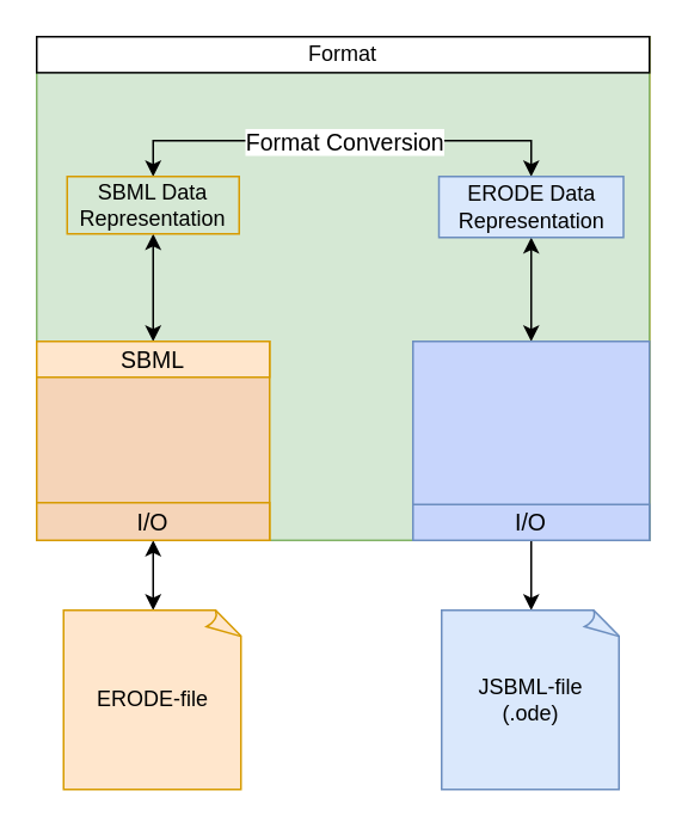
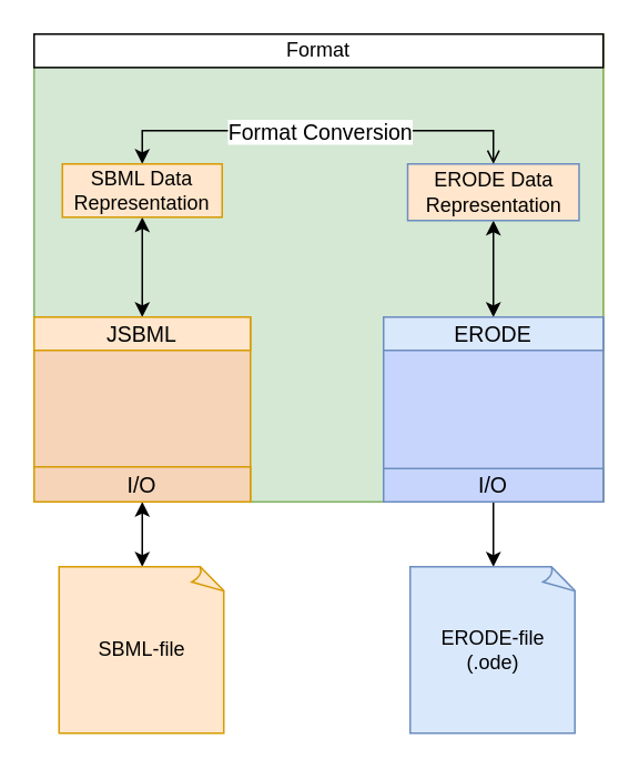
- <mxCell id="13" style="edgeStyle=orthogonalEdgeStyle;rounded=0;orthogonalLoop=1;jettySize=auto;html=1;startArrow=classic;startFill=1;entryX=0.5;entryY=0;entryDx=0;entryDy=0;" parent="6" source="15" target="16" edge="1"><mxGeometry relative="1" as="geometry"><mxPoint x="276" y="70" as="targetPoint" /><Array as="points"><mxPoint x="65" y="58" /><mxPoint x="276" y="58" /></Array></mxGeometry></mxCell>
+ <mxCell id="13" style="edgeStyle=orthogonalEdgeStyle;rounded=0;orthogonalLoop=1;jettySize=auto;html=1;startArrow=classic;startFill=1;entryX=0.5;entryY=0;entryDx=0;entryDy=0;endArrow=open;" parent="6" source="15" target="16" edge="1"><mxGeometry relative="1" as="geometry"><mxPoint x="276" y="70" as="targetPoint" /><Array as="points"><mxPoint x="65" y="58" /><mxPoint x="276" y="58" /></Array></mxGeometry></mxCell>
- <mxCell id="15" value="SBML Data Representation" style="rounded=0;whiteSpace=wrap;html=1;fillColor=#d5e8d4;strokeColor=#d79b00;" parent="6" vertex="1"><mxGeometry x="17" y="78" width="96" height="32" as="geometry" /></mxCell>
+ <mxCell id="15" value="SBML Data Representation" style="rounded=0;whiteSpace=wrap;html=1;fillColor=#ffe6cc;strokeColor=#d79b00;" parent="6" vertex="1"><mxGeometry x="17" y="78" width="96" height="32" as="geometry" /></mxCell>
- <mxCell id="16" value="ERODE Data Representation" style="rounded=0;whiteSpace=wrap;html=1;fillColor=#dae8fc;strokeColor=#6c8ebf;" parent="6" vertex="1"><mxGeometry x="224.5" y="78" width="103" height="34" as="geometry" /></mxCell>
+ <mxCell id="16" value="ERODE Data Representation" style="rounded=0;whiteSpace=wrap;html=1;fillColor=#ffe6cc;strokeColor=#6c8ebf;" parent="6" vertex="1"><mxGeometry x="224.5" y="78" width="103" height="34" as="geometry" /></mxCell>
- <mxCell id="18" value="SBML" style="rounded=0;whiteSpace=wrap;html=1;labelBackgroundColor=none;strokeColor=#d79b00;fillColor=#ffe6cc;fontSize=13;align=center;" parent="6" vertex="1"><mxGeometry y="170" width="130" height="20" as="geometry" /></mxCell>
+ <mxCell id="18" value="JSBML" style="rounded=0;whiteSpace=wrap;html=1;labelBackgroundColor=none;strokeColor=#d79b00;fillColor=#ffe6cc;fontSize=13;align=center;" parent="6" vertex="1"><mxGeometry y="170" width="130" height="20" as="geometry" /></mxCell>
+ <mxCell id="19" value="ERODE" style="rounded=0;whiteSpace=wrap;html=1;labelBackgroundColor=none;strokeColor=#6c8ebf;fillColor=#dae8fc;fontSize=13;align=center;" parent="6" vertex="1"><mxGeometry x="210" y="170" width="132" height="20" as="geometry" /></mxCell>
- <mxCell id="3" value="ERODE-file" style="whiteSpace=wrap;html=1;shape=mxgraph.basic.document;fillColor=#ffe6cc;strokeColor=#d79b00;" parent="1" vertex="1"><mxGeometry x="35" y="340" width="100" height="100" as="geometry" /></mxCell>
+ <mxCell id="3" value="SBML-file" style="whiteSpace=wrap;html=1;shape=mxgraph.basic.document;fillColor=#ffe6cc;strokeColor=#d79b00;" parent="1" vertex="1"><mxGeometry x="35" y="340" width="100" height="100" as="geometry" /></mxCell>
- <mxCell id="5" value="JSBML-file&lt;br&gt;(.ode)" style="whiteSpace=wrap;html=1;shape=mxgraph.basic.document;fillColor=#dae8fc;strokeColor=#6c8ebf;" parent="1" vertex="1"><mxGeometry x="246" y="340" width="100" height="100" as="geometry" /></mxCell>
+ <mxCell id="5" value="ERODE-file&lt;br&gt;(.ode)" style="whiteSpace=wrap;html=1;shape=mxgraph.basic.document;fillColor=#dae8fc;strokeColor=#6c8ebf;" parent="1" vertex="1"><mxGeometry x="246" y="340" width="100" height="100" as="geometry" /></mxCell>
